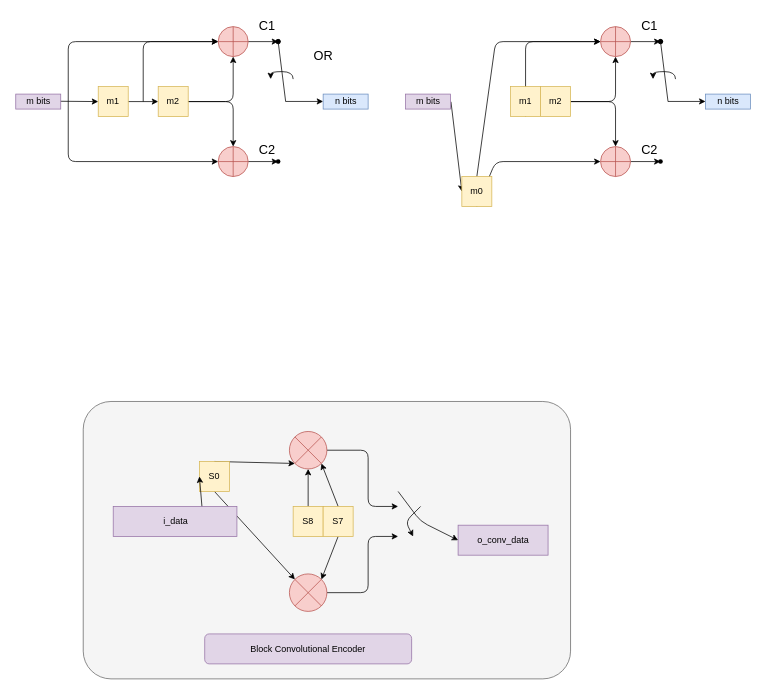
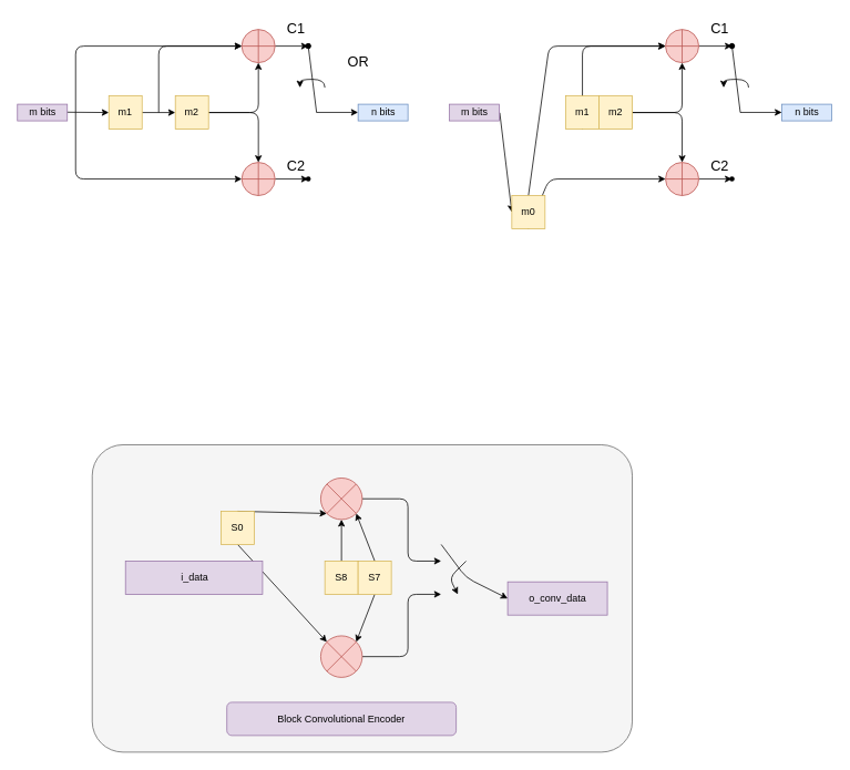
- <mxCell id="54" value="" style="edgeStyle=none;orthogonalLoop=1;jettySize=auto;html=1;entryX=0;entryY=0.5;entryDx=0;entryDy=0;exitX=0;exitY=0;exitDx=120.0;exitDy=20;exitPerimeter=0;" edge="1" parent="1" source="55" target="51"><mxGeometry width="100" relative="1" as="geometry"><mxPoint x="310" y="705" as="sourcePoint" /><mxPoint x="310" y="695" as="targetPoint" /><Array as="points" /></mxGeometry></mxCell>
